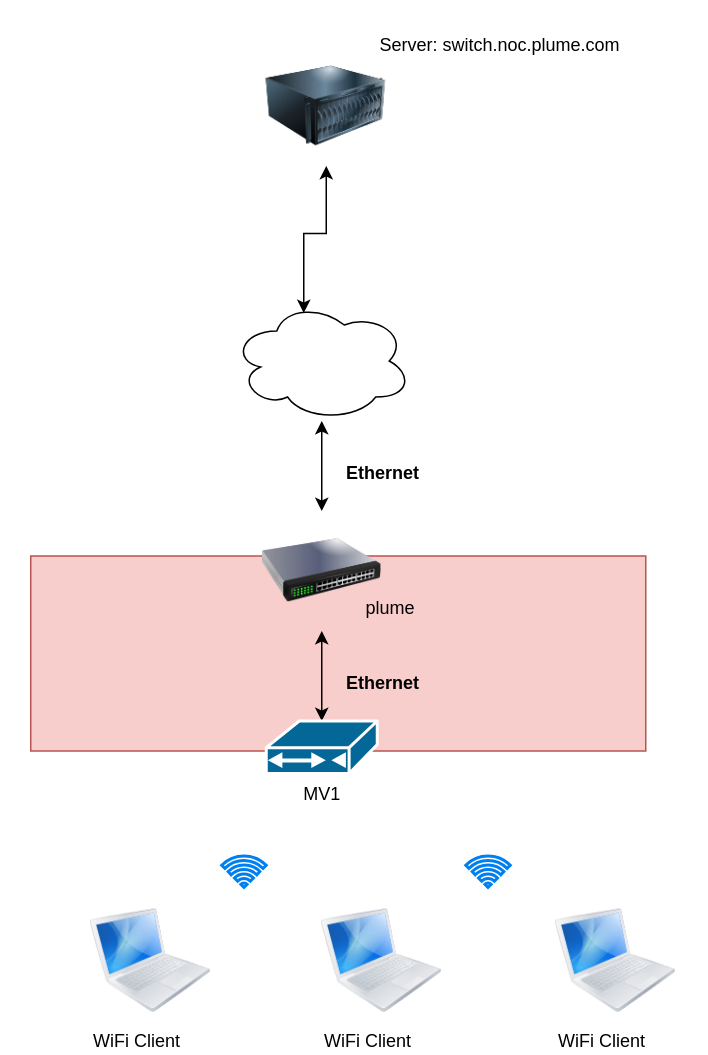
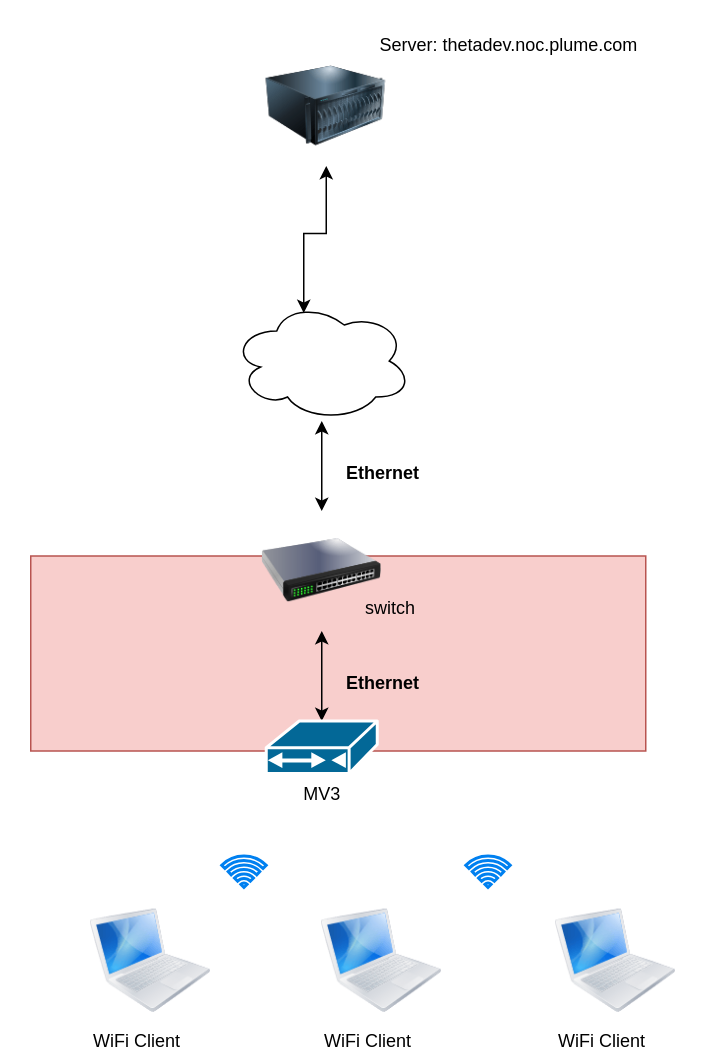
- <mxCell id="6" value="Server: switch.noc.plume.com" style="text;html=1;strokeColor=none;fillColor=none;align=left;verticalAlign=middle;whiteSpace=wrap;rounded=0;" vertex="1" parent="1"><mxGeometry x="251" y="20" width="189" height="20" as="geometry" /></mxCell>
+ <mxCell id="6" value="Server: thetadev.noc.plume.com" style="text;html=1;strokeColor=none;fillColor=none;align=left;verticalAlign=middle;whiteSpace=wrap;rounded=0;" vertex="1" parent="1"><mxGeometry x="251" y="20" width="189" height="20" as="geometry" /></mxCell>
- <mxCell id="11" value="plume" style="text;html=1;strokeColor=none;fillColor=none;align=center;verticalAlign=middle;whiteSpace=wrap;rounded=0;" vertex="1" parent="1"><mxGeometry x="240" y="400" width="40" height="10" as="geometry" /></mxCell>
+ <mxCell id="11" value="switch" style="text;html=1;strokeColor=none;fillColor=none;align=center;verticalAlign=middle;whiteSpace=wrap;rounded=0;" vertex="1" parent="1"><mxGeometry x="240" y="400" width="40" height="10" as="geometry" /></mxCell>
- <mxCell id="4" value="MV1" style="shape=mxgraph.cisco.modems_and_phones.cable_modem;html=1;dashed=0;fillColor=#036897;strokeColor=#ffffff;strokeWidth=2;verticalLabelPosition=bottom;verticalAlign=top" vertex="1" parent="1"><mxGeometry x="177" y="480" width="74" height="35" as="geometry" /></mxCell>
+ <mxCell id="4" value="MV3" style="shape=mxgraph.cisco.modems_and_phones.cable_modem;html=1;dashed=0;fillColor=#036897;strokeColor=#ffffff;strokeWidth=2;verticalLabelPosition=bottom;verticalAlign=top" vertex="1" parent="1"><mxGeometry x="177" y="480" width="74" height="35" as="geometry" /></mxCell>
